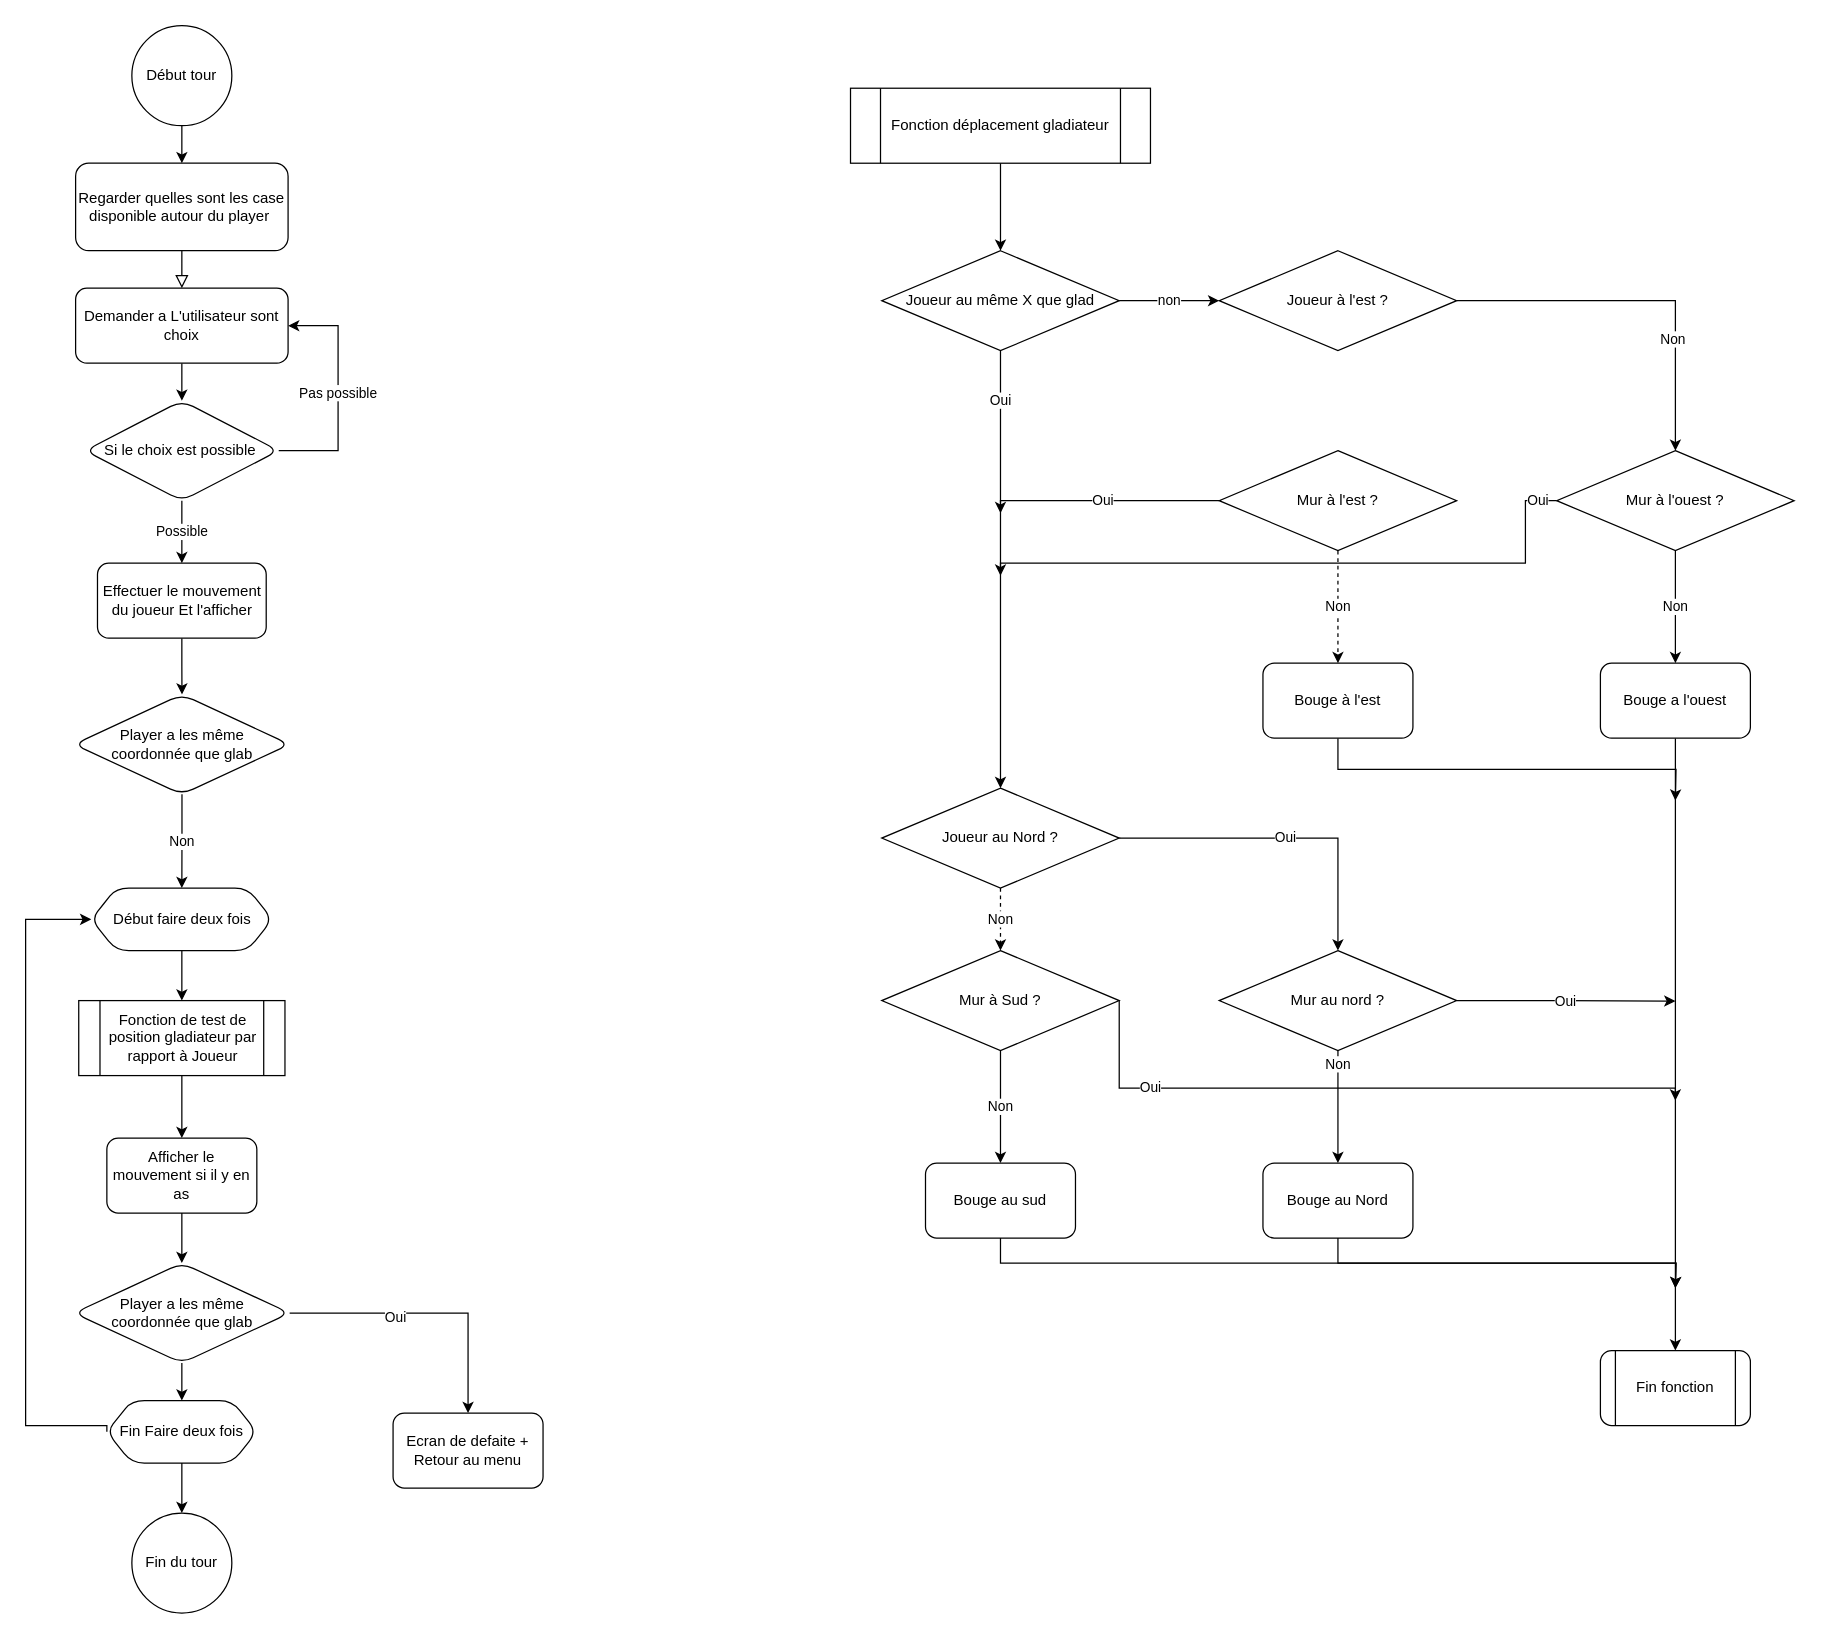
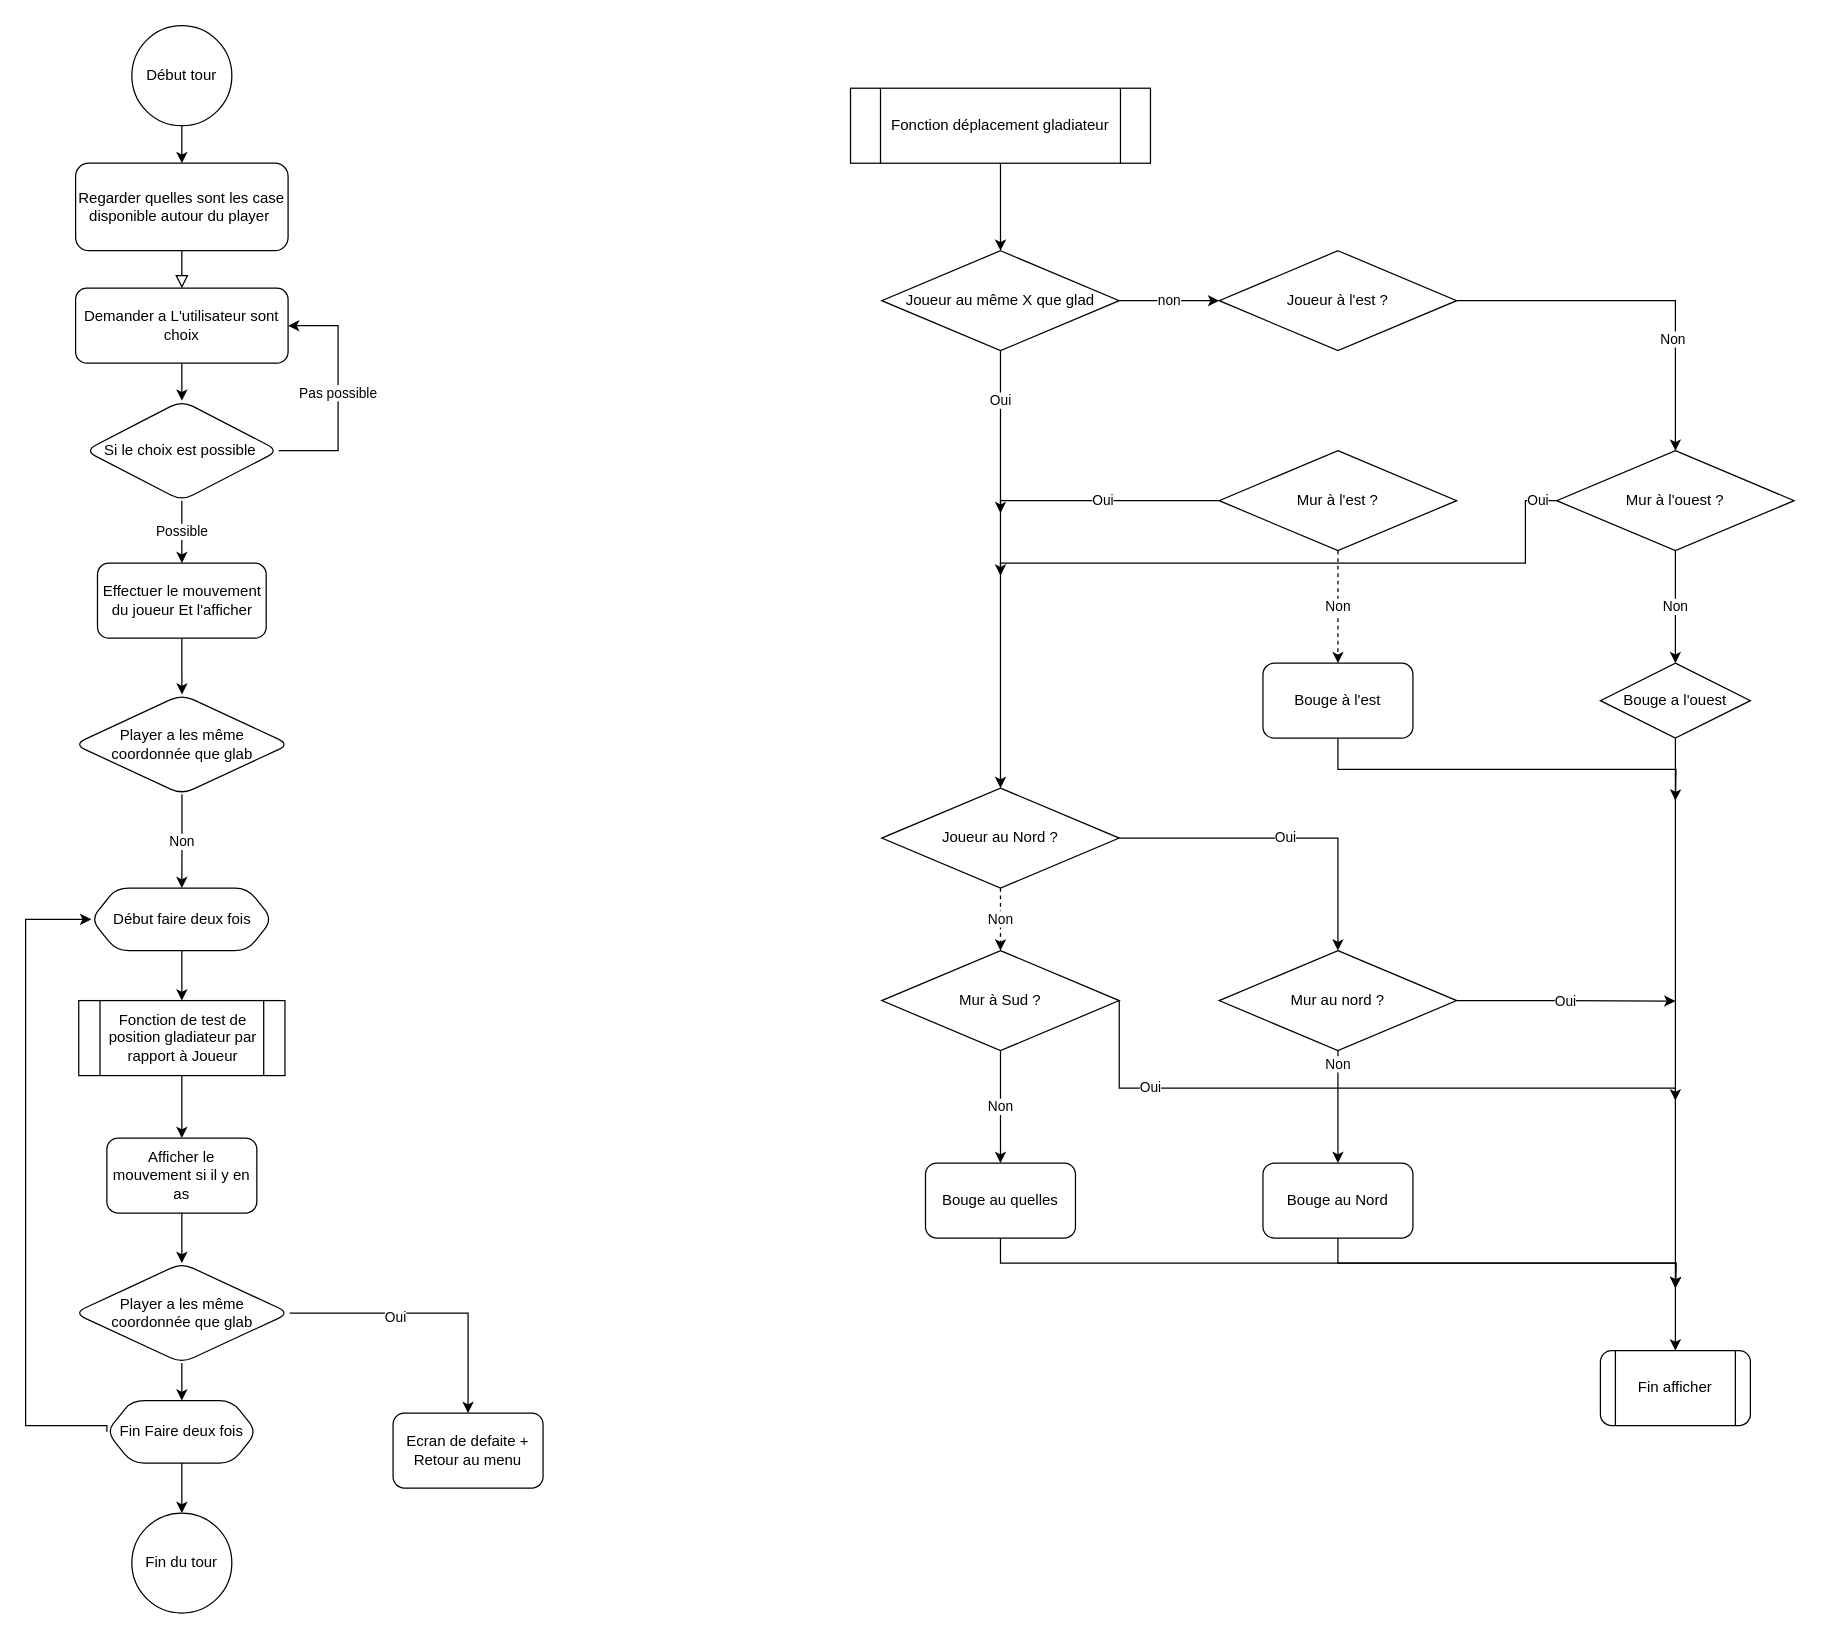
- <mxCell id="36" value="Bouge a l'ouest" style="whiteSpace=wrap;html=1;rounded=1;" vertex="1" parent="1"><mxGeometry x="1280" y="530" width="120" height="60" as="geometry" /></mxCell>
+ <mxCell id="36" value="Bouge a l'ouest" style="rhombus;whiteSpace=wrap;html=1;" vertex="1" parent="1"><mxGeometry x="1280" y="530" width="120" height="60" as="geometry" /></mxCell>
- <mxCell id="51" value="Bouge au sud" style="whiteSpace=wrap;html=1;rounded=1;" vertex="1" parent="1"><mxGeometry x="740" y="930" width="120" height="60" as="geometry" /></mxCell>
+ <mxCell id="51" value="Bouge au quelles" style="whiteSpace=wrap;html=1;rounded=1;" vertex="1" parent="1"><mxGeometry x="740" y="930" width="120" height="60" as="geometry" /></mxCell>
- <mxCell id="60" value="Fin fonction" style="shape=process;whiteSpace=wrap;html=1;backgroundOutline=1;rounded=1;gradientColor=none;" vertex="1" parent="1"><mxGeometry x="1280" y="1080" width="120" height="60" as="geometry" /></mxCell>
+ <mxCell id="60" value="Fin afficher" style="shape=process;whiteSpace=wrap;html=1;backgroundOutline=1;rounded=1;gradientColor=none;" vertex="1" parent="1"><mxGeometry x="1280" y="1080" width="120" height="60" as="geometry" /></mxCell>
